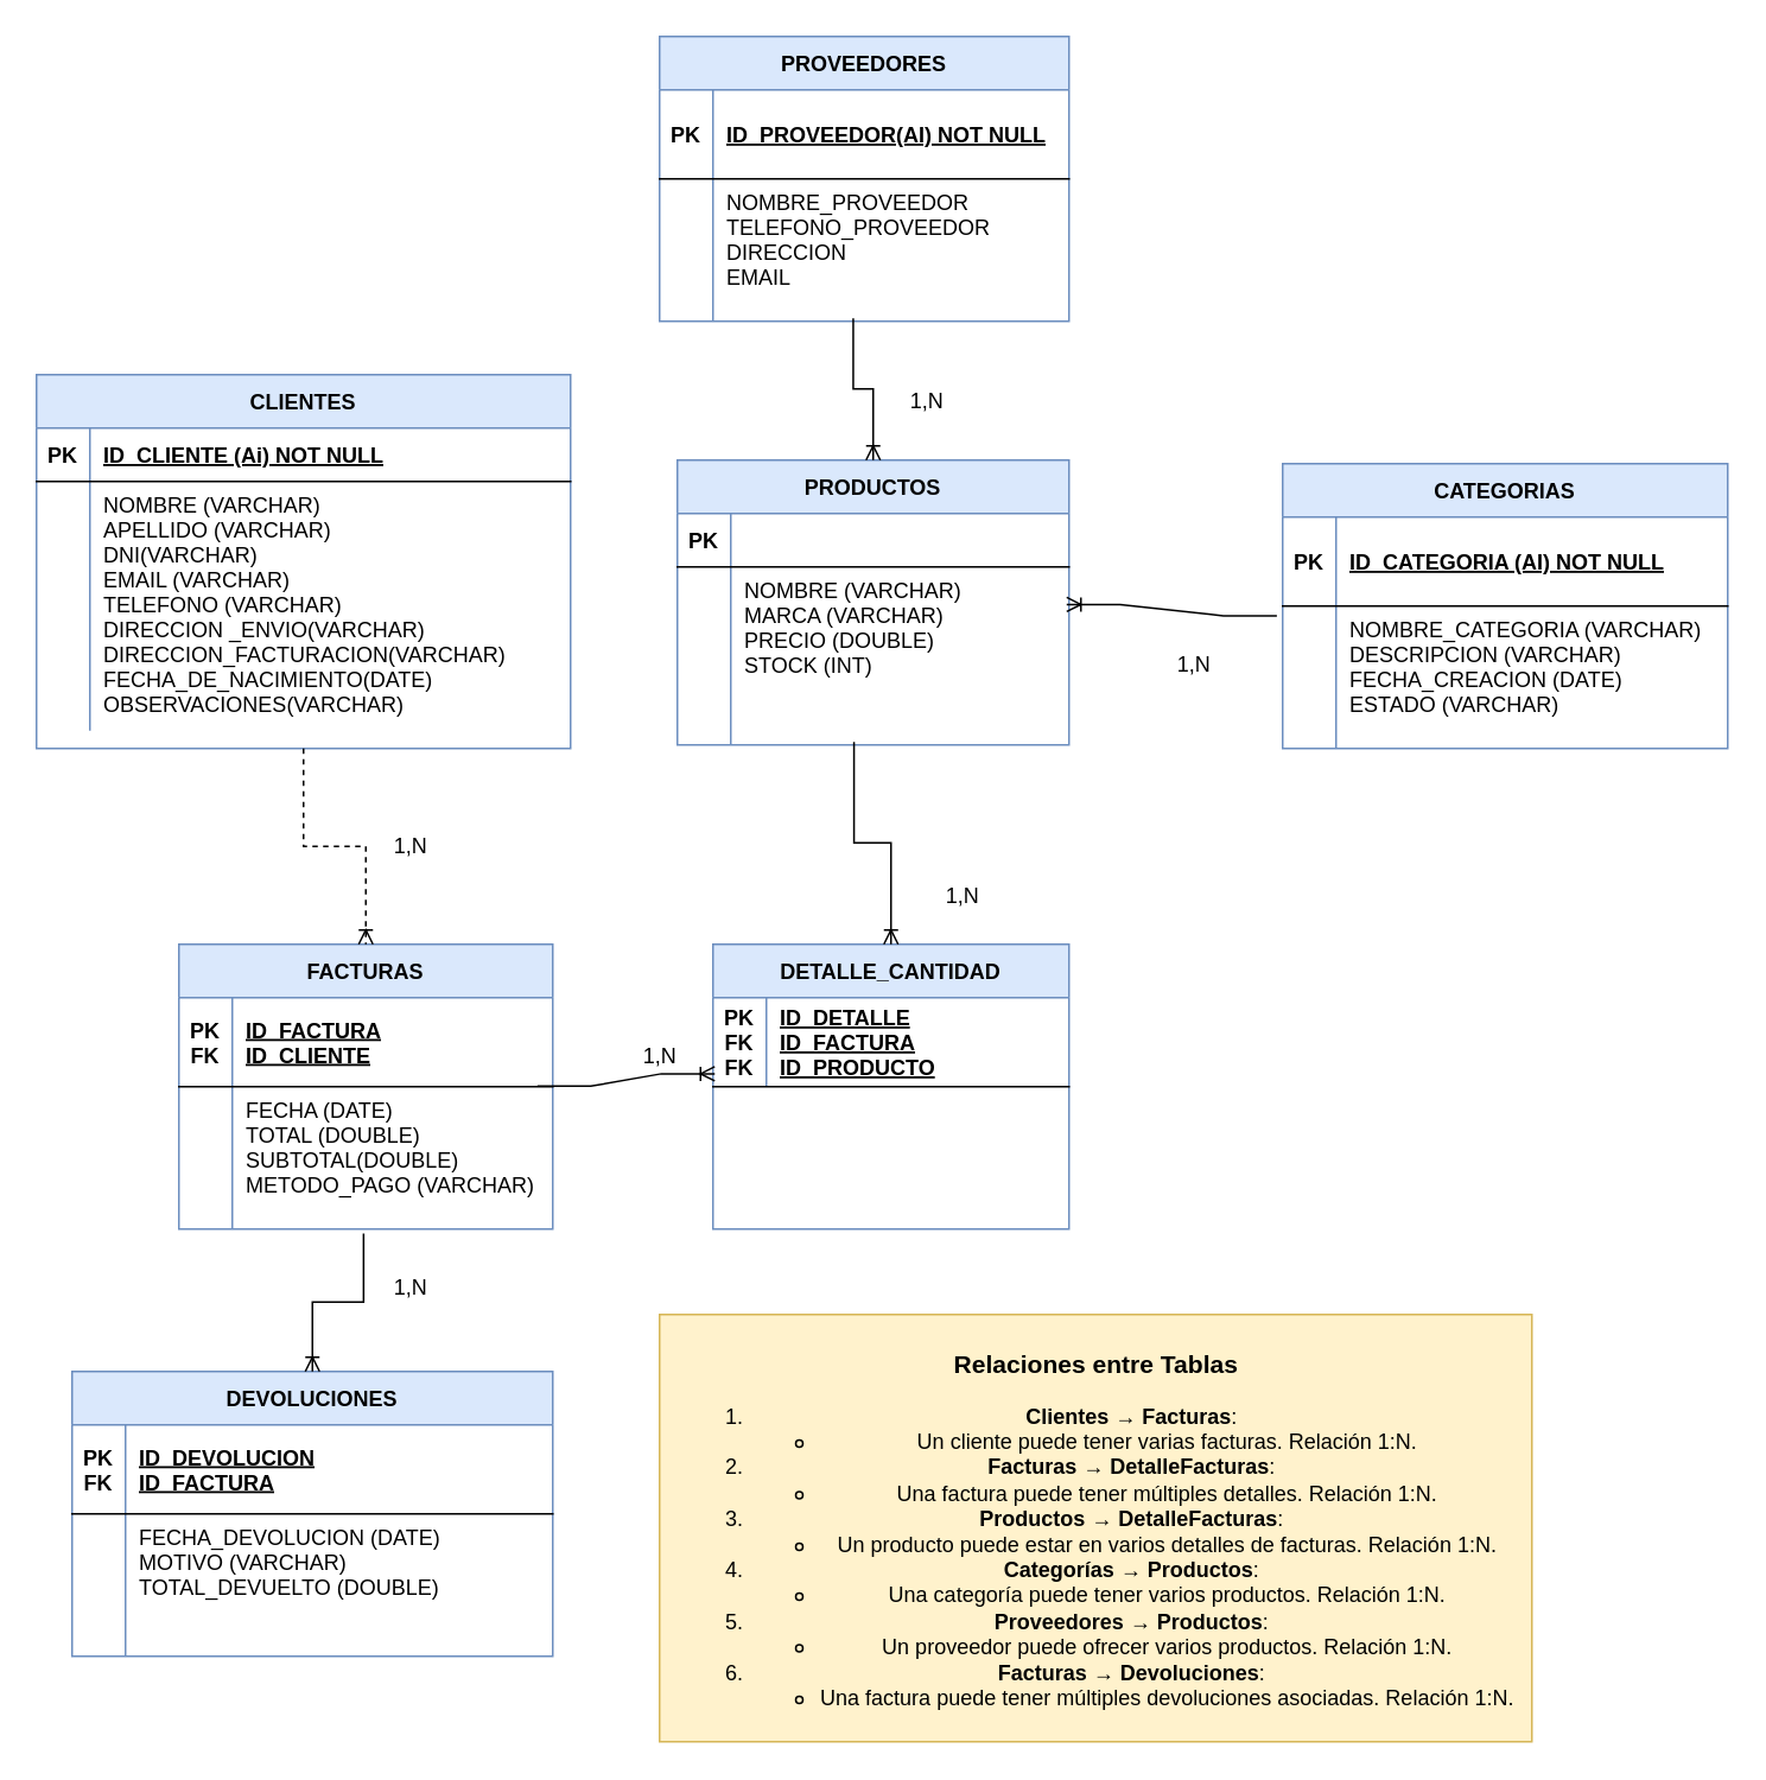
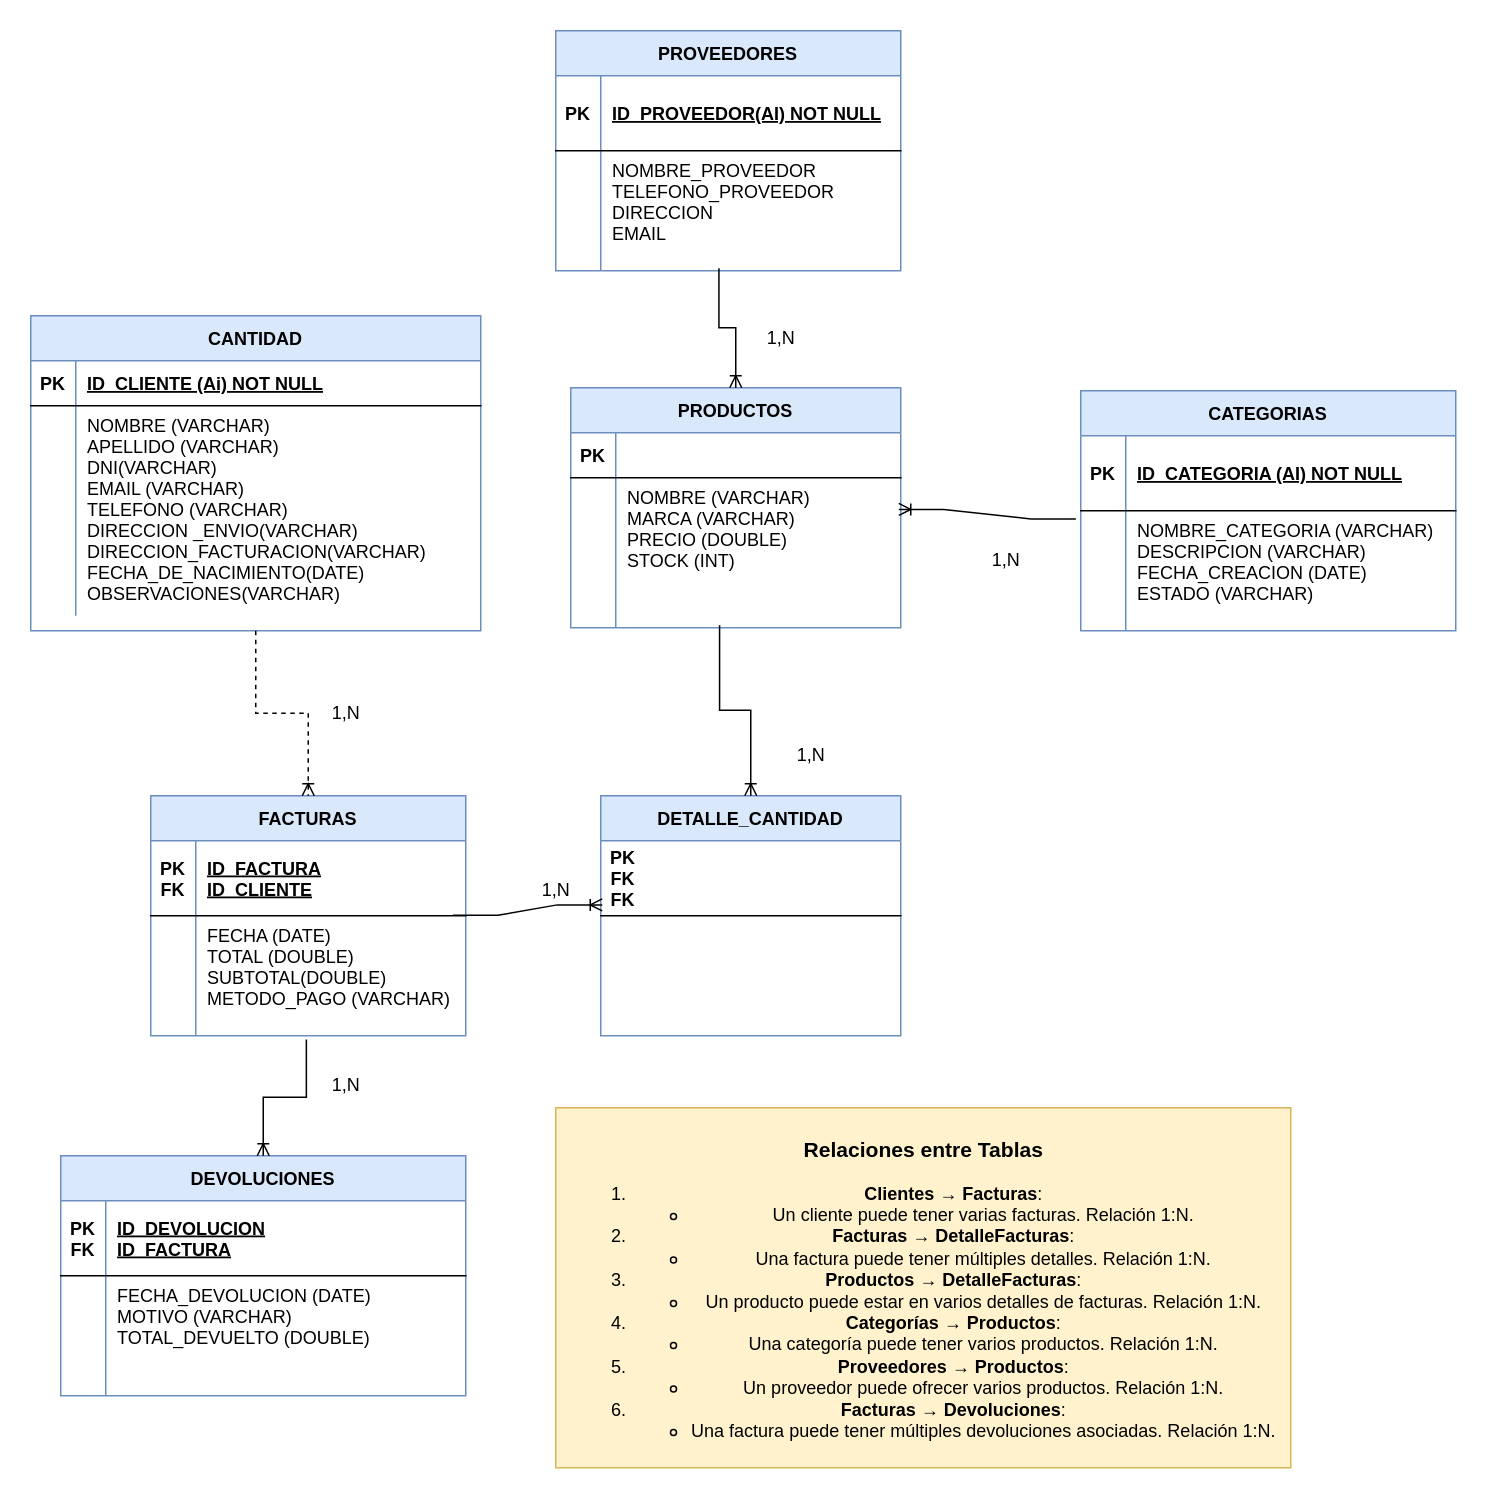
- <mxCell id="2" value="CLIENTES" style="shape=table;startSize=30;container=1;collapsible=1;childLayout=tableLayout;fixedRows=1;rowLines=0;fontStyle=1;align=center;resizeLast=1;fillColor=#dae8fc;strokeColor=#6c8ebf;" parent="1" vertex="1"><mxGeometry x="20" y="210" width="300" height="210" as="geometry"><mxRectangle x="-40" width="100" height="30" as="alternateBounds" /></mxGeometry></mxCell>
+ <mxCell id="2" value="CANTIDAD" style="shape=table;startSize=30;container=1;collapsible=1;childLayout=tableLayout;fixedRows=1;rowLines=0;fontStyle=1;align=center;resizeLast=1;fillColor=#dae8fc;strokeColor=#6c8ebf;" parent="1" vertex="1"><mxGeometry x="20" y="210" width="300" height="210" as="geometry"><mxRectangle x="-40" width="100" height="30" as="alternateBounds" /></mxGeometry></mxCell>
- <mxCell id="25" value="ID_DETALLE&#10;ID_FACTURA&#10;ID_PRODUCTO" style="shape=partialRectangle;overflow=hidden;connectable=0;fillColor=none;top=0;left=0;bottom=0;right=0;align=left;spacingLeft=6;fontStyle=5;" parent="23" vertex="1"><mxGeometry x="30" width="170" height="50" as="geometry"><mxRectangle width="170" height="50" as="alternateBounds" /></mxGeometry></mxCell>
